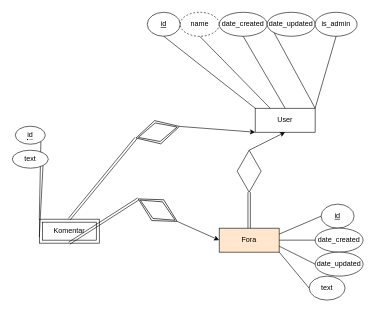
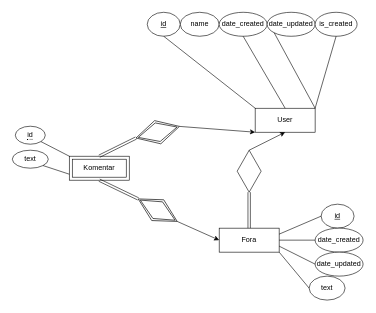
- <mxCell id="3" value="name" style="ellipse;whiteSpace=wrap;html=1;align=center;dashed=1;" parent="1" vertex="1"><mxGeometry x="300" y="20" width="65" height="40" as="geometry" /></mxCell>
+ <mxCell id="3" value="name" style="ellipse;whiteSpace=wrap;html=1;align=center;" parent="1" vertex="1"><mxGeometry x="300" y="20" width="65" height="40" as="geometry" /></mxCell>
- <mxCell id="23" value="is_admin" style="ellipse;whiteSpace=wrap;html=1;align=center;" parent="1" vertex="1"><mxGeometry x="525" y="20" width="70" height="40" as="geometry" /></mxCell>
+ <mxCell id="23" value="is_created" style="ellipse;whiteSpace=wrap;html=1;align=center;" parent="1" vertex="1"><mxGeometry x="525" y="20" width="70" height="40" as="geometry" /></mxCell>
- <mxCell id="8" value="" style="endArrow=none;html=1;rounded=0;exitX=0.25;exitY=0;exitDx=0;exitDy=0;entryX=0.5;entryY=1;entryDx=0;entryDy=0;" parent="1" source="2" target="3" edge="1"><mxGeometry relative="1" as="geometry"><mxPoint x="302.5" y="70" as="sourcePoint" /><mxPoint x="365" y="110" as="targetPoint" /></mxGeometry></mxCell>
- <mxCell id="25" value="Komentar" style="shape=ext;margin=3;double=1;whiteSpace=wrap;html=1;align=center;" parent="1" vertex="1"><mxGeometry x="65" y="365" width="100" height="40" as="geometry" /></mxCell>
+ <mxCell id="25" value="Komentar" style="shape=ext;margin=3;double=1;whiteSpace=wrap;html=1;align=center;" parent="1" vertex="1"><mxGeometry x="115" y="260" width="100" height="40" as="geometry" /></mxCell>
- <mxCell id="11" value="Fora" style="whiteSpace=wrap;html=1;align=center;fillColor=#ffe6cc;" parent="1" vertex="1"><mxGeometry x="365" y="380" width="100" height="40" as="geometry" /></mxCell>
+ <mxCell id="11" value="Fora" style="whiteSpace=wrap;html=1;align=center;" parent="1" vertex="1"><mxGeometry x="365" y="380" width="100" height="40" as="geometry" /></mxCell>
